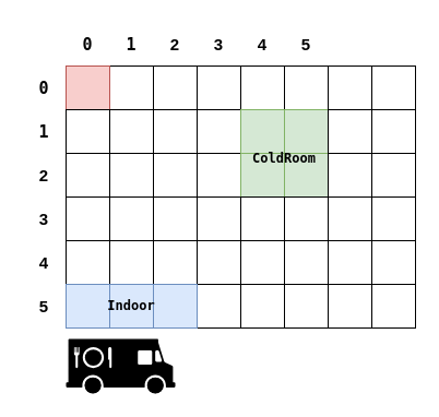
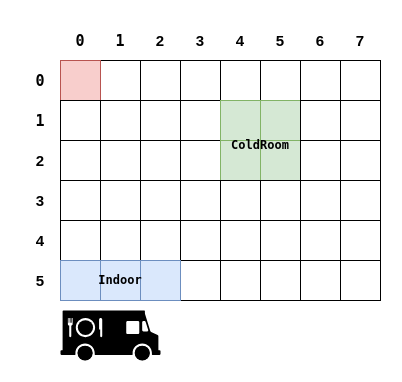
+ <mxCell id="43" value="&lt;font size=&quot;1&quot;&gt;&lt;b style=&quot;font-size: 15px;&quot;&gt;6&lt;/b&gt;&lt;/font&gt;" style="text;html=1;strokeColor=none;fillColor=none;align=center;verticalAlign=middle;whiteSpace=wrap;rounded=0;container=0;" vertex="1" parent="2"><mxGeometry x="280" width="40" height="40" as="geometry" /></mxCell>
+ <mxCell id="44" value="&lt;font size=&quot;1&quot;&gt;&lt;b style=&quot;font-size: 15px;&quot;&gt;7&lt;/b&gt;&lt;/font&gt;" style="text;html=1;strokeColor=none;fillColor=none;align=center;verticalAlign=middle;whiteSpace=wrap;rounded=0;container=0;" vertex="1" parent="2"><mxGeometry x="320" width="40" height="40" as="geometry" /></mxCell>
